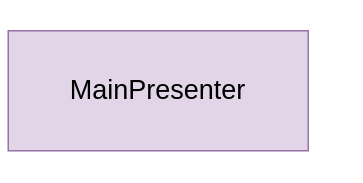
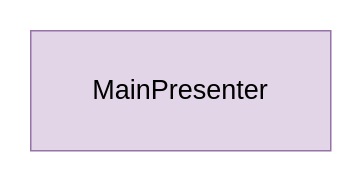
- <mxCell id="2" value="MainPresenter" style="rounded=0;whiteSpace=wrap;html=1;fillColor=#e1d5e7;strokeColor=#9673a6;fontSize=18;" vertex="1" parent="1"><mxGeometry x="5" y="20" width="200" height="80" as="geometry" /></mxCell>
+ <mxCell id="2" value="MainPresenter" style="rounded=0;whiteSpace=wrap;html=1;fillColor=#e1d5e7;strokeColor=#9673a6;fontSize=18;" vertex="1" parent="1"><mxGeometry x="20" y="20" width="200" height="80" as="geometry" /></mxCell>
